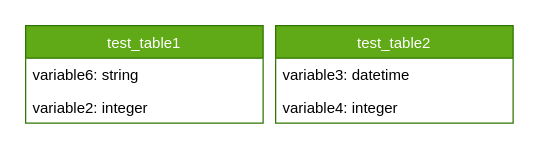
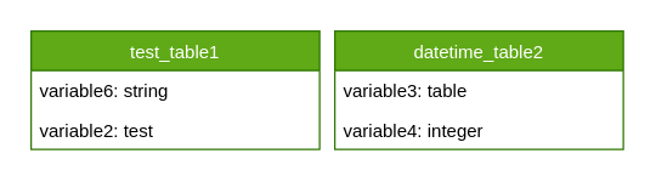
- <mxCell id="5" value="test_table2" style="swimlane;fontStyle=0;childLayout=stackLayout;horizontal=1;startSize=26;fillColor=#60a917;horizontalStack=0;resizeParent=1;resizeParentMax=0;resizeLast=0;collapsible=1;marginBottom=0;strokeColor=#2D7600;fontColor=#ffffff;" parent="1" vertex="1"><mxGeometry x="220" y="20" width="190" height="78" as="geometry"><mxRectangle x="310" y="160" width="130" height="26" as="alternateBounds" /></mxGeometry></mxCell>
+ <mxCell id="5" value="datetime_table2" style="swimlane;fontStyle=0;childLayout=stackLayout;horizontal=1;startSize=26;fillColor=#60a917;horizontalStack=0;resizeParent=1;resizeParentMax=0;resizeLast=0;collapsible=1;marginBottom=0;strokeColor=#2D7600;fontColor=#ffffff;" parent="1" vertex="1"><mxGeometry x="220" y="20" width="190" height="78" as="geometry"><mxRectangle x="310" y="160" width="130" height="26" as="alternateBounds" /></mxGeometry></mxCell>
- <mxCell id="6" value="variable3: datetime" style="text;strokeColor=none;fillColor=none;align=left;verticalAlign=top;spacingLeft=4;spacingRight=4;overflow=hidden;rotatable=0;points=[[0,0.5],[1,0.5]];portConstraint=eastwest;" parent="5" vertex="1"><mxGeometry y="26" width="190" height="26" as="geometry" /></mxCell>
+ <mxCell id="6" value="variable3: table" style="text;strokeColor=none;fillColor=none;align=left;verticalAlign=top;spacingLeft=4;spacingRight=4;overflow=hidden;rotatable=0;points=[[0,0.5],[1,0.5]];portConstraint=eastwest;" parent="5" vertex="1"><mxGeometry y="26" width="190" height="26" as="geometry" /></mxCell>
- <mxCell id="4" value="variable2: integer" style="text;strokeColor=none;fillColor=none;align=left;verticalAlign=top;spacingLeft=4;spacingRight=4;overflow=hidden;rotatable=0;points=[[0,0.5],[1,0.5]];portConstraint=eastwest;" parent="2" vertex="1"><mxGeometry y="52" width="190" height="26" as="geometry" /></mxCell>
+ <mxCell id="4" value="variable2: test" style="text;strokeColor=none;fillColor=none;align=left;verticalAlign=top;spacingLeft=4;spacingRight=4;overflow=hidden;rotatable=0;points=[[0,0.5],[1,0.5]];portConstraint=eastwest;" parent="2" vertex="1"><mxGeometry y="52" width="190" height="26" as="geometry" /></mxCell>
